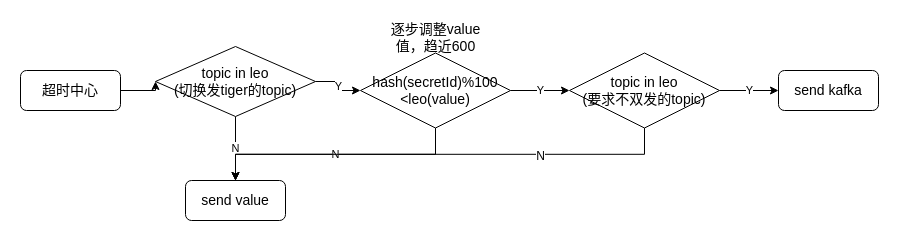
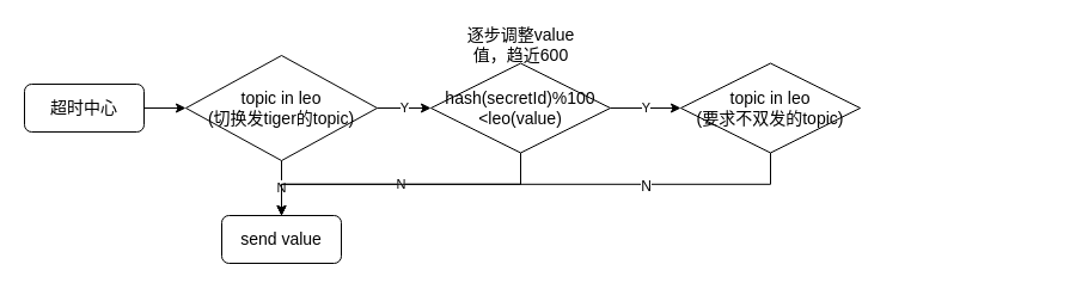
- <mxCell id="6" value="&lt;font style=&quot;font-size: 14px&quot;&gt;topic in leo&lt;br&gt;(切换发tiger的topic)&lt;/font&gt;" style="rhombus;whiteSpace=wrap;html=1;" vertex="1" parent="1"><mxGeometry x="155" y="46" width="160" height="70" as="geometry" /></mxCell>
+ <mxCell id="6" value="&lt;font style=&quot;font-size: 14px&quot;&gt;topic in leo&lt;br&gt;(切换发tiger的topic)&lt;/font&gt;" style="rhombus;whiteSpace=wrap;html=1;" vertex="1" parent="1"><mxGeometry x="155" y="46" width="160" height="88" as="geometry" /></mxCell>
- <mxCell id="13" value="Y" style="edgeStyle=orthogonalEdgeStyle;rounded=0;orthogonalLoop=1;jettySize=auto;html=1;exitX=1;exitY=0.5;exitDx=0;exitDy=0;entryX=0;entryY=0.5;entryDx=0;entryDy=0;" edge="1" parent="1" source="16" target="11"><mxGeometry relative="1" as="geometry" /></mxCell>
- <mxCell id="11" value="&lt;font style=&quot;font-size: 14px&quot;&gt;send kafka&lt;/font&gt;" style="rounded=1;whiteSpace=wrap;html=1;" vertex="1" parent="1"><mxGeometry x="778" y="70" width="100" height="40" as="geometry" /></mxCell>
